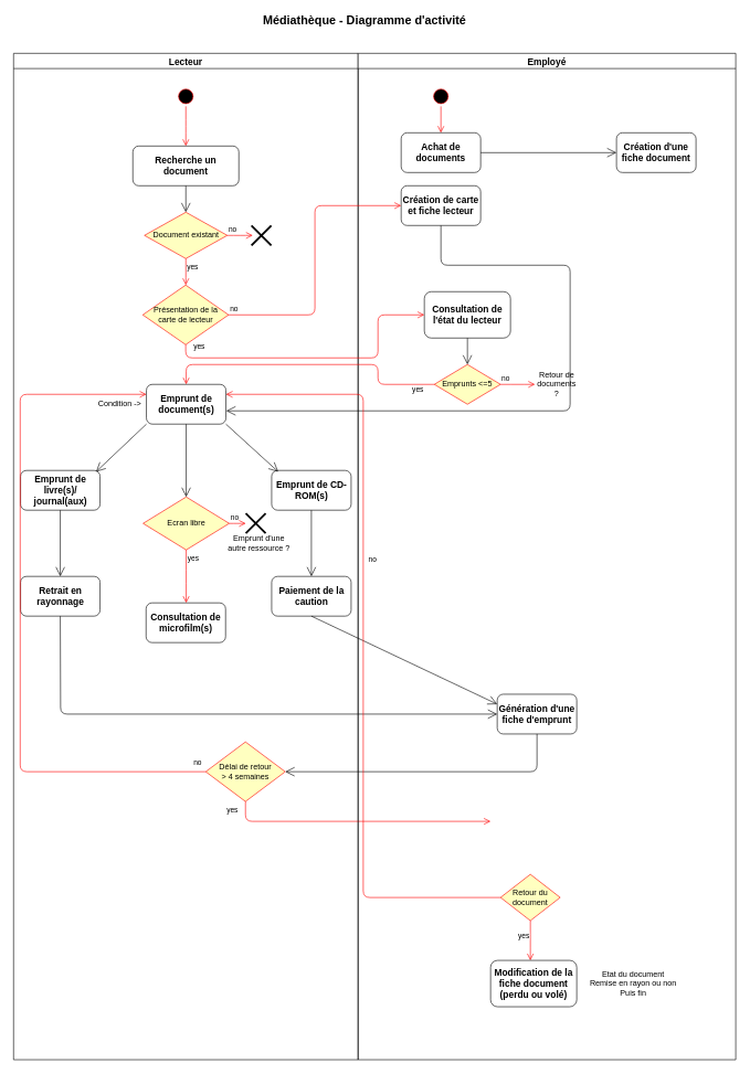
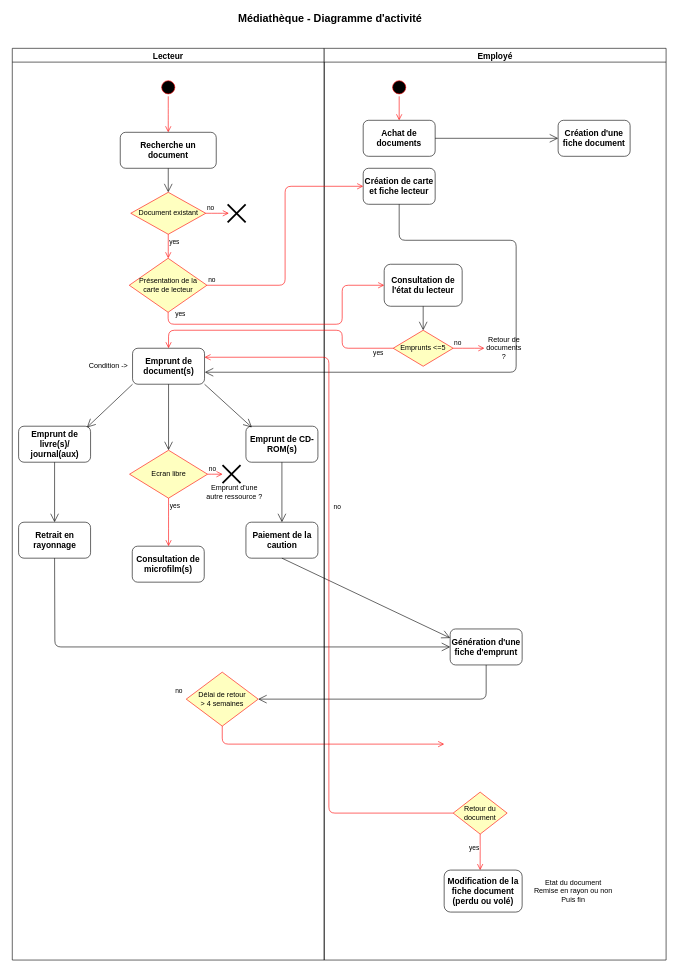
- <mxCell id="28" value="yes" style="edgeStyle=orthogonalEdgeStyle;html=1;align=left;verticalAlign=top;endArrow=open;endSize=8;strokeColor=#ff0000;exitX=0;exitY=0.5;exitDx=0;exitDy=0;entryX=0;entryY=0.25;entryDx=0;entryDy=0;" parent="3" source="26" edge="1" target="11"><mxGeometry x="-1" y="54" relative="1" as="geometry"><mxPoint x="190" y="1085" as="targetPoint" /><mxPoint x="30" y="-9" as="offset" /><Array as="points"><mxPoint x="10" y="1085" /><mxPoint x="10" y="515" /></Array></mxGeometry></mxCell>
